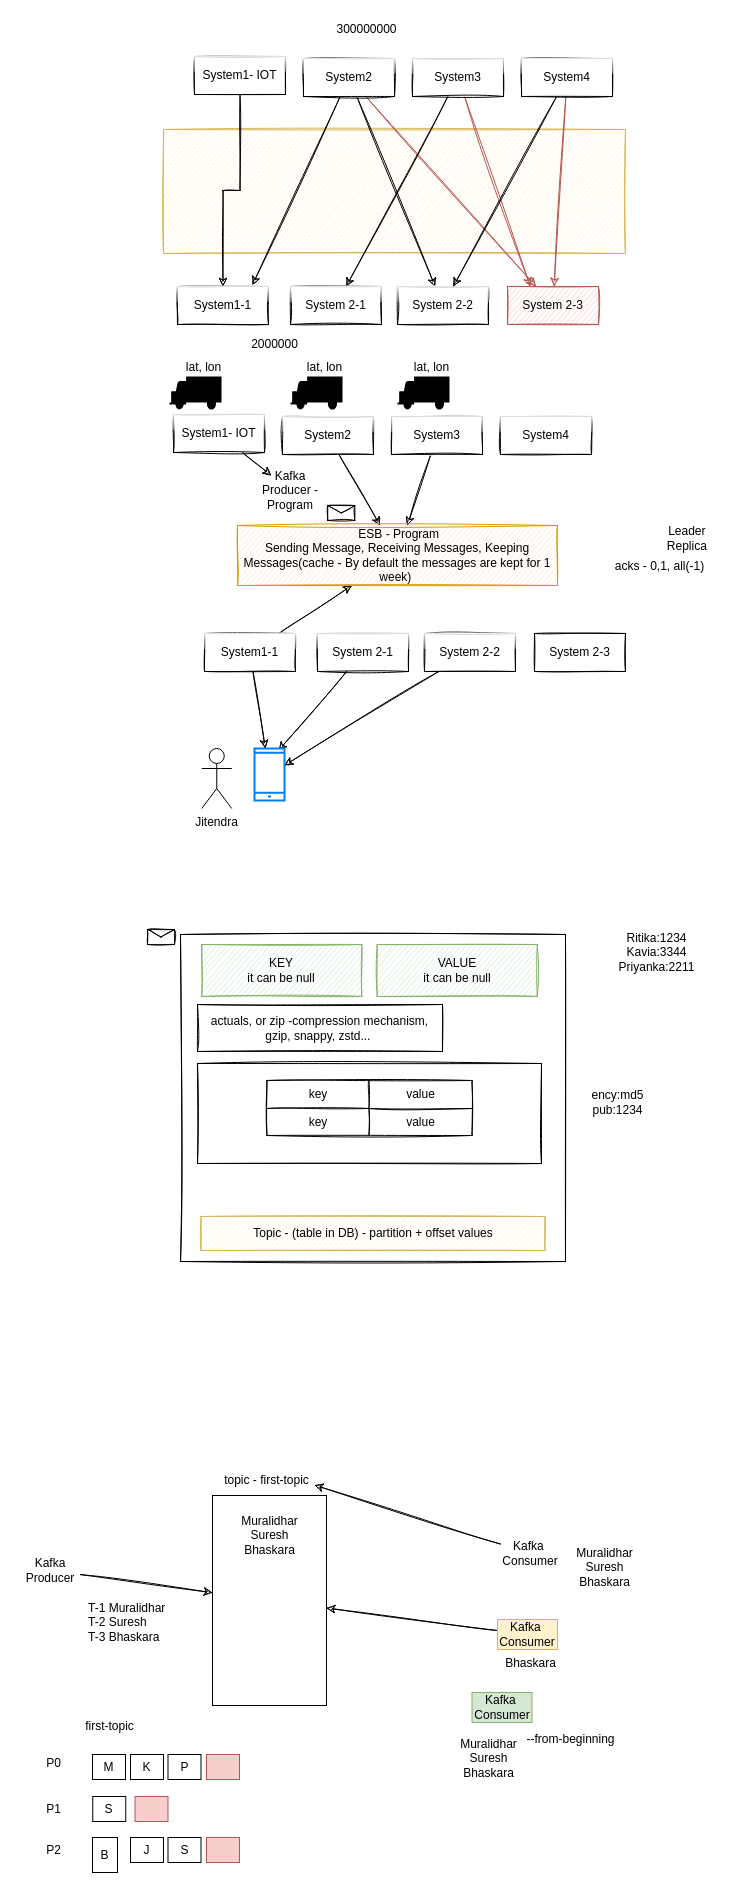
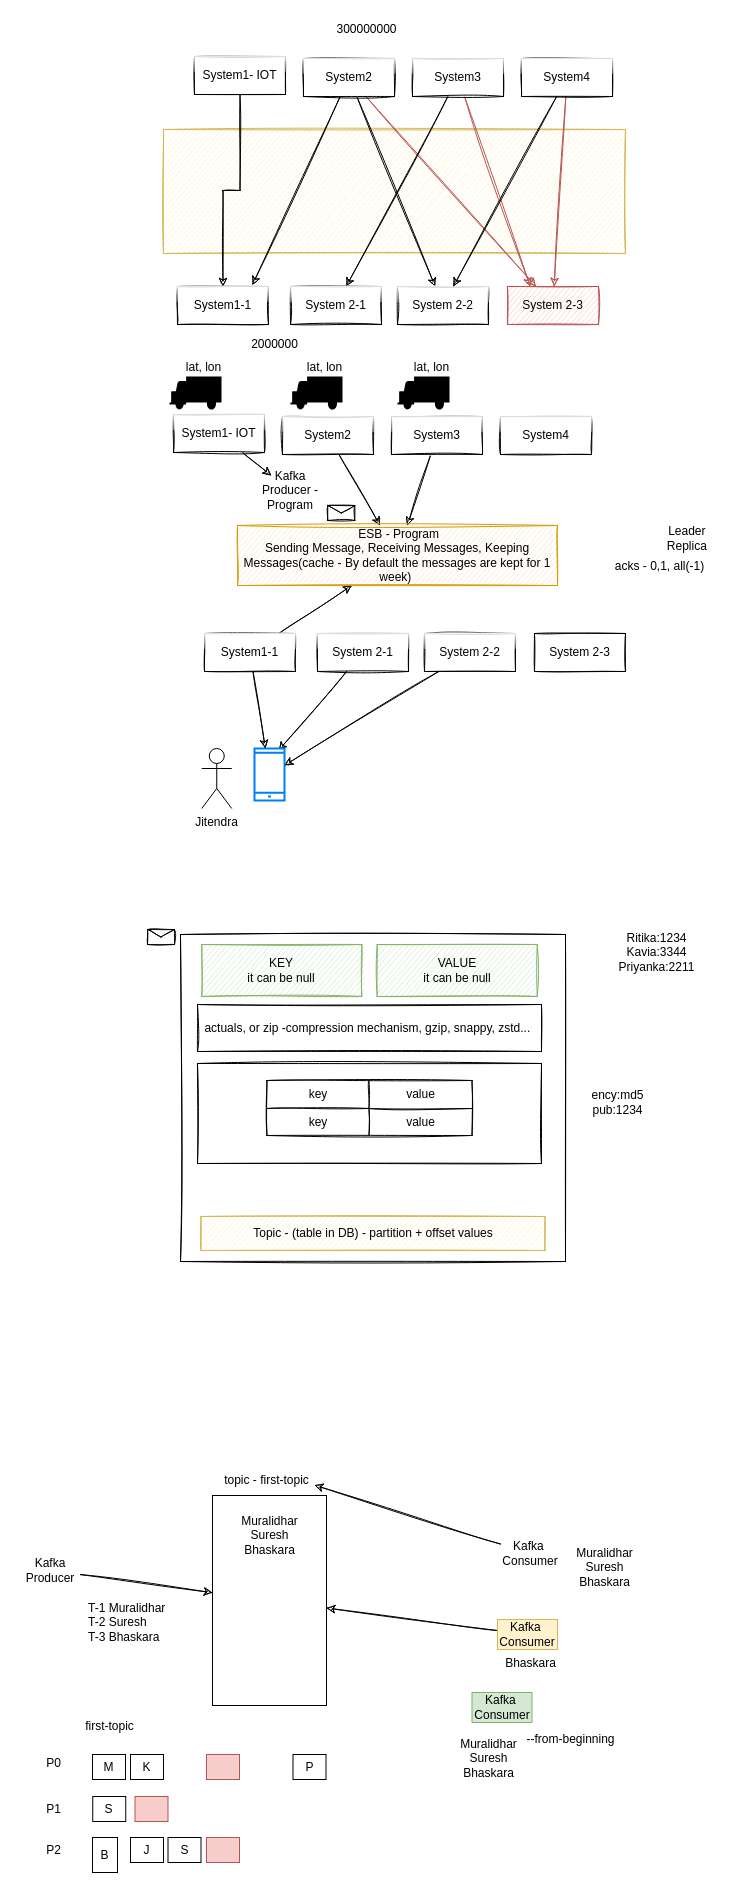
- <mxCell id="42" value="actuals, or zip -compression mechanism, gzip, snappy, zstd...&amp;nbsp;" style="rounded=0;whiteSpace=wrap;html=1;shadow=0;glass=0;sketch=1;strokeWidth=1;" vertex="1" parent="1"><mxGeometry x="197" y="1004" width="245" height="47" as="geometry" /></mxCell>
+ <mxCell id="42" value="actuals, or zip -compression mechanism, gzip, snappy, zstd...&amp;nbsp;" style="rounded=0;whiteSpace=wrap;html=1;shadow=0;glass=0;sketch=1;strokeWidth=1;" vertex="1" parent="1"><mxGeometry x="197" y="1004" width="344" height="47" as="geometry" /></mxCell>
- <mxCell id="82" value="P" style="rounded=0;whiteSpace=wrap;html=1;shadow=0;glass=0;sketch=0;strokeWidth=1;" vertex="1" parent="1"><mxGeometry x="167.5" y="1754" width="33" height="25" as="geometry" /></mxCell>
+ <mxCell id="82" value="P" style="rounded=0;whiteSpace=wrap;html=1;shadow=0;glass=0;sketch=0;strokeWidth=1;" vertex="1" parent="1"><mxGeometry x="292.5" y="1754" width="33" height="25" as="geometry" /></mxCell>
